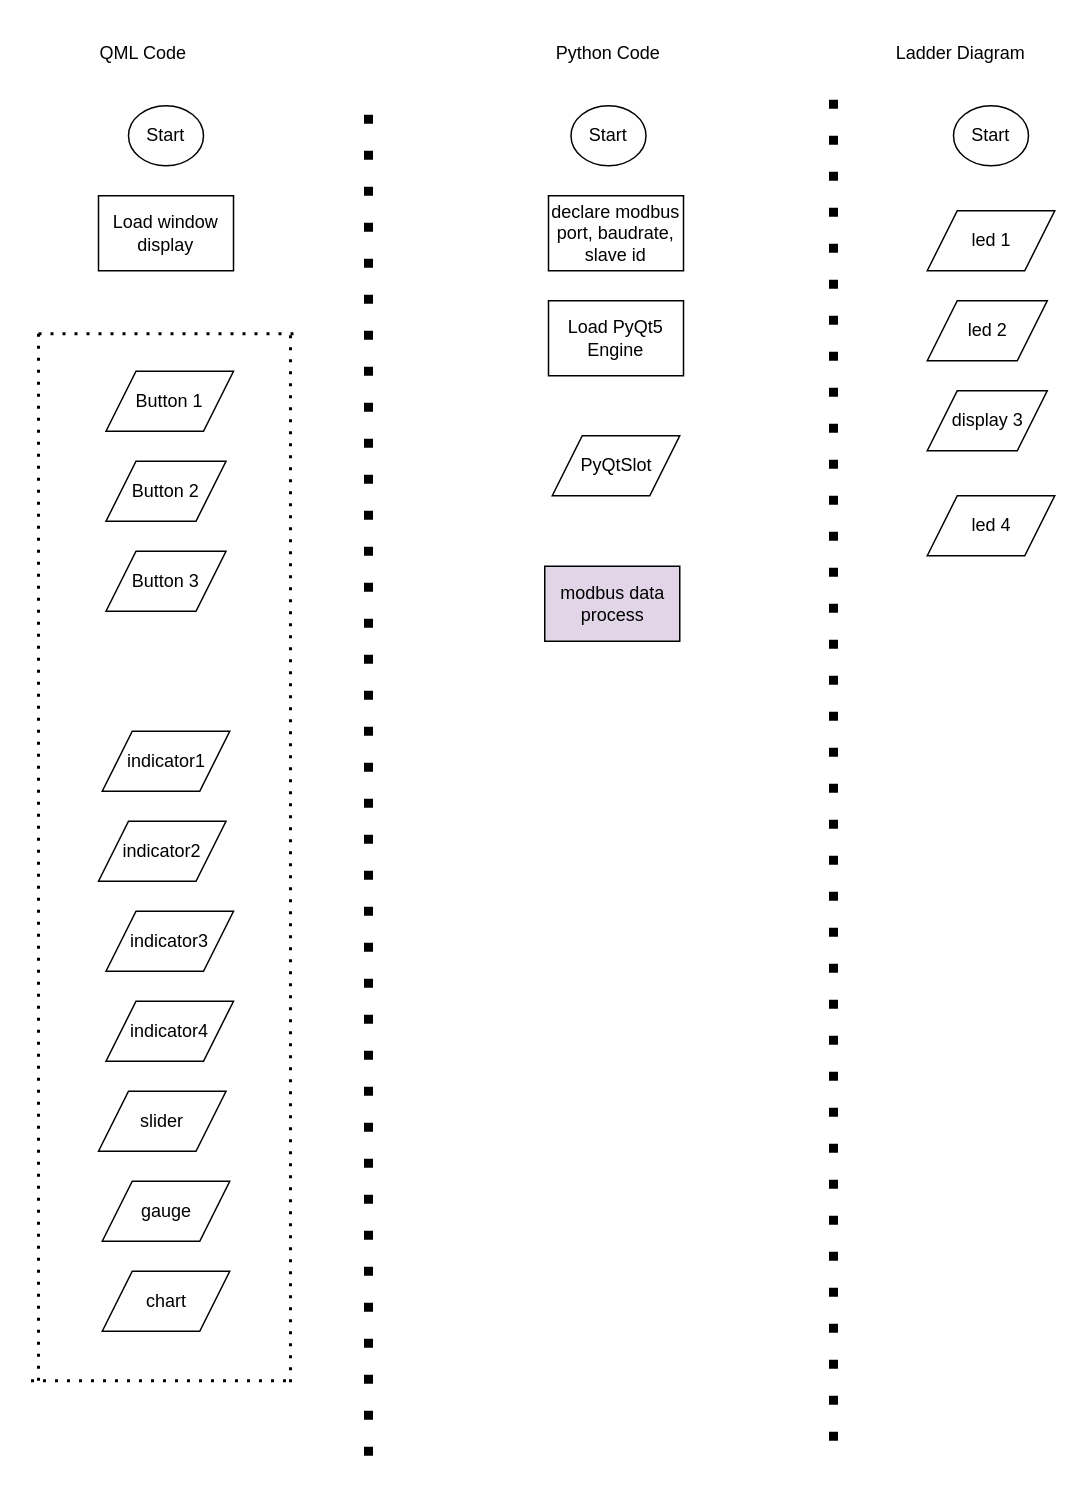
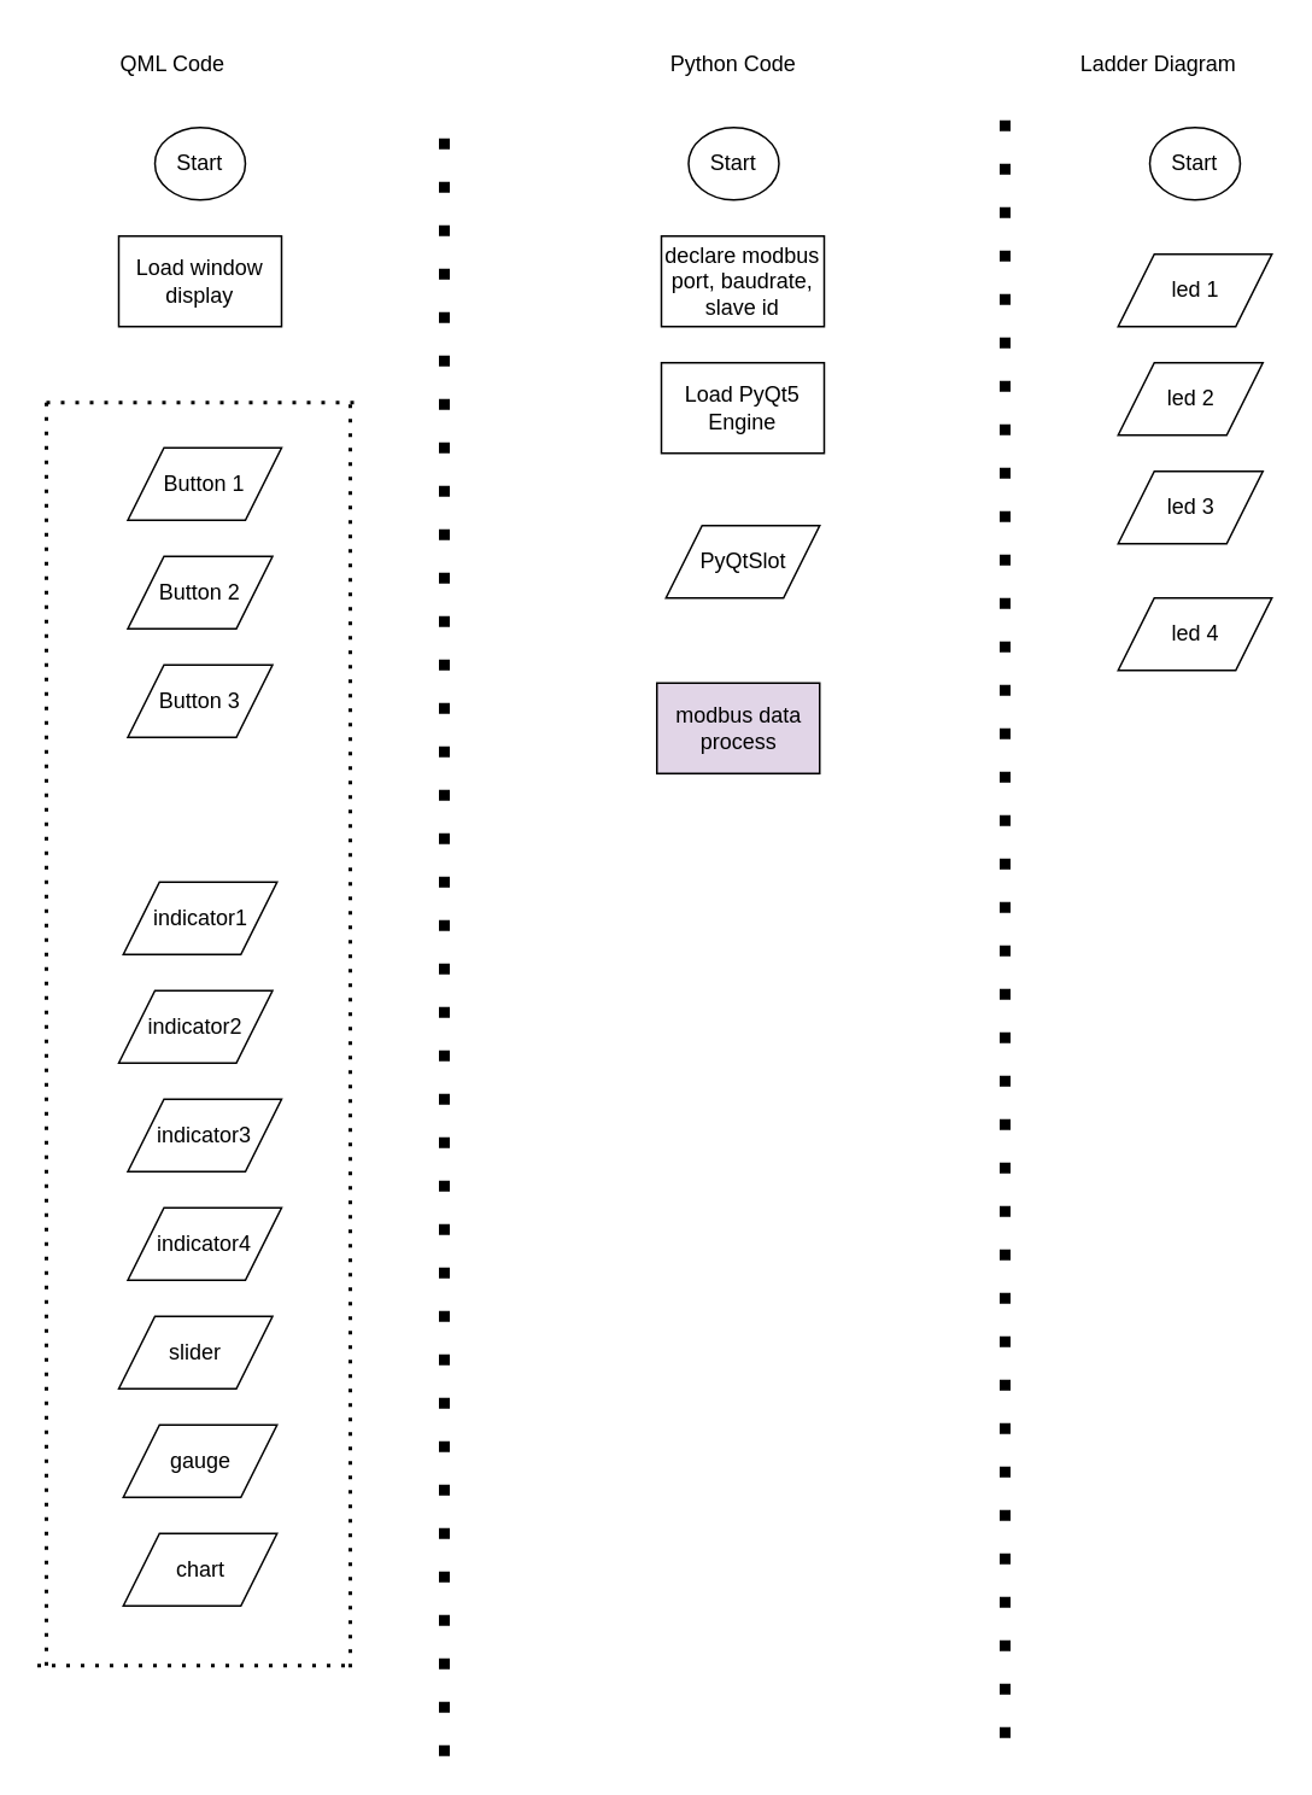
- <mxCell id="27" value="display 3" style="shape=parallelogram;perimeter=parallelogramPerimeter;whiteSpace=wrap;html=1;fixedSize=1;" vertex="1" parent="1"><mxGeometry x="617.5" y="260" width="80" height="40" as="geometry" /></mxCell>
+ <mxCell id="27" value="led 3" style="shape=parallelogram;perimeter=parallelogramPerimeter;whiteSpace=wrap;html=1;fixedSize=1;" vertex="1" parent="1"><mxGeometry x="617.5" y="260" width="80" height="40" as="geometry" /></mxCell>
